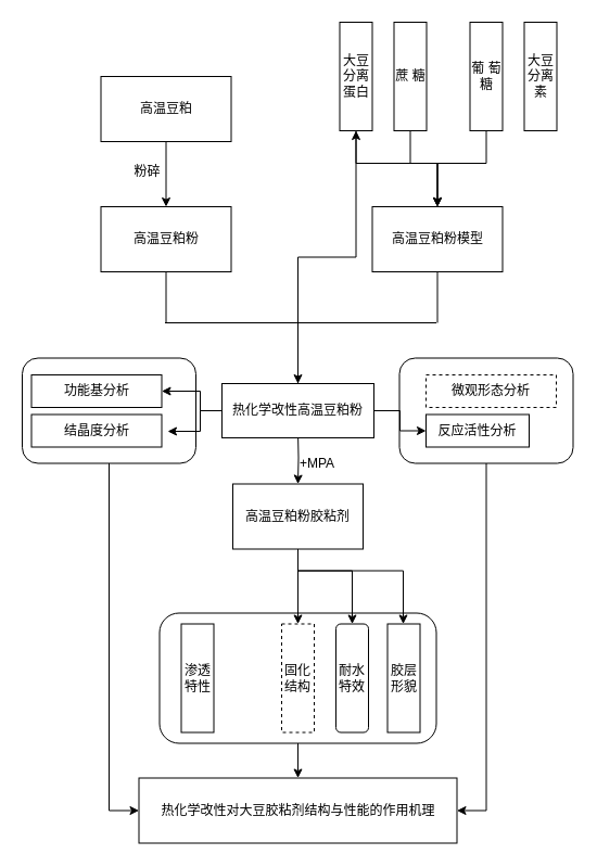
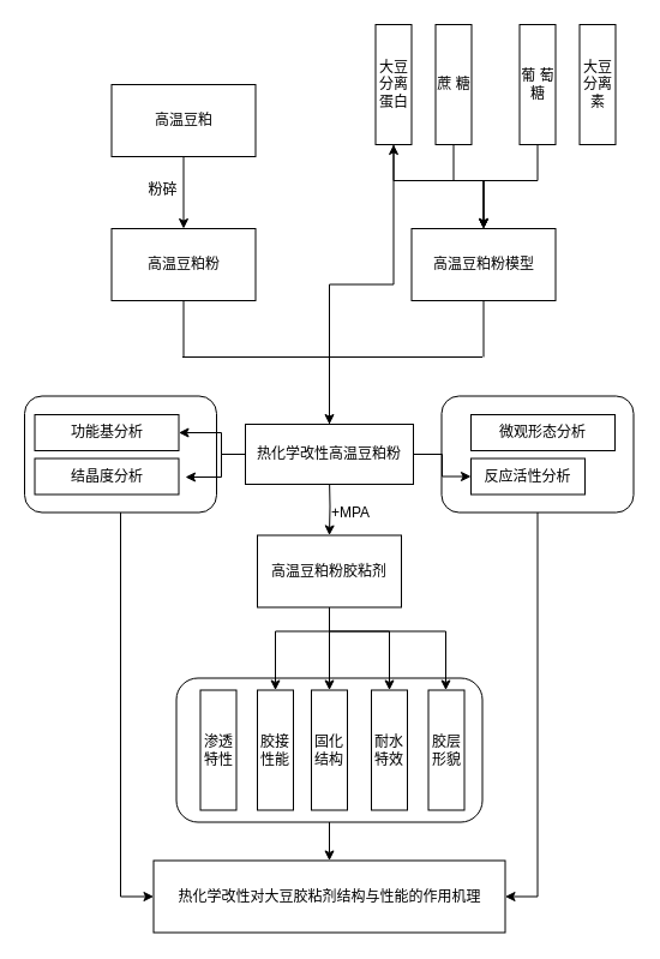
- <mxCell id="40" value="微观形态分析" style="rounded=0;whiteSpace=wrap;html=1;dashed=1;" parent="1" vertex="1"><mxGeometry x="392" y="345" width="120" height="30" as="geometry" /></mxCell>
+ <mxCell id="40" value="微观形态分析" style="rounded=0;whiteSpace=wrap;html=1;" parent="1" vertex="1"><mxGeometry x="392" y="345" width="120" height="30" as="geometry" /></mxCell>
+ <mxCell id="28" style="edgeStyle=orthogonalEdgeStyle;rounded=0;orthogonalLoop=1;jettySize=auto;html=1;" parent="1" source="30" target="33" edge="1"><mxGeometry relative="1" as="geometry"><Array as="points"><mxPoint x="274" y="525.5" /><mxPoint x="229" y="525.5" /></Array></mxGeometry></mxCell>
+ <mxCell id="33" value="胶接性能" style="rounded=0;whiteSpace=wrap;html=1;" parent="1" vertex="1"><mxGeometry x="214" y="574.5" width="30" height="100" as="geometry" /></mxCell>
- <mxCell id="34" value="固化结构" style="rounded=0;whiteSpace=wrap;html=1;dashed=1;" parent="1" vertex="1"><mxGeometry x="259" y="574.5" width="30" height="100" as="geometry" /></mxCell>
+ <mxCell id="34" value="固化结构" style="rounded=0;whiteSpace=wrap;html=1;" parent="1" vertex="1"><mxGeometry x="259" y="574.5" width="30" height="100" as="geometry" /></mxCell>
- <mxCell id="35" value="耐水特效" style="whiteSpace=wrap;html=1;rounded=1;" parent="1" vertex="1"><mxGeometry x="309" y="574.5" width="30" height="100" as="geometry" /></mxCell>
+ <mxCell id="35" value="耐水特效" style="rounded=0;whiteSpace=wrap;html=1;" parent="1" vertex="1"><mxGeometry x="309" y="574.5" width="30" height="100" as="geometry" /></mxCell>
